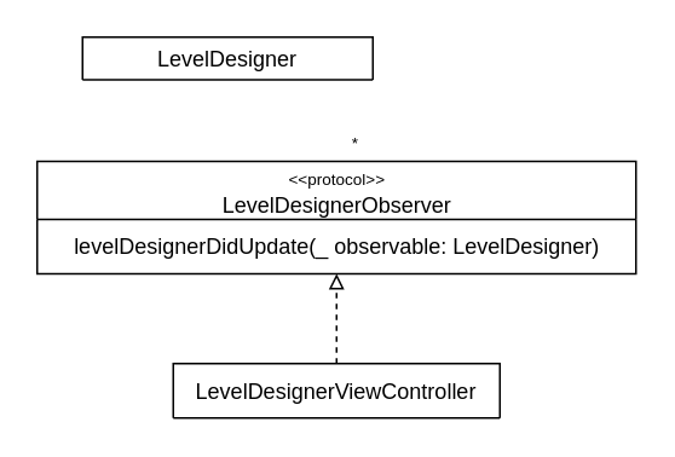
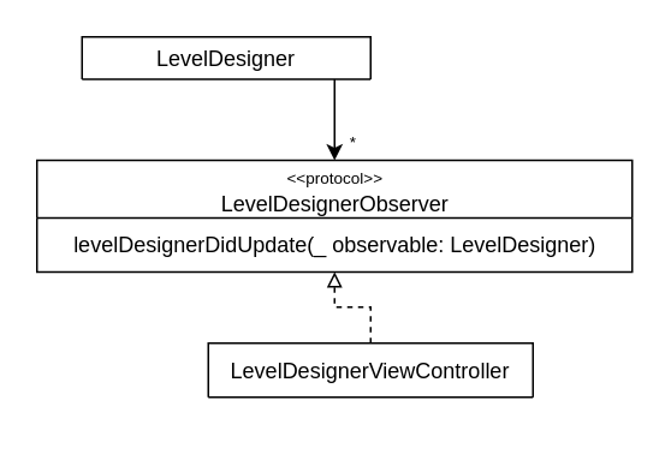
+ <mxCell id="2" style="edgeStyle=orthogonalEdgeStyle;rounded=0;orthogonalLoop=1;jettySize=auto;html=1;strokeColor=default;fontSize=9;endArrow=classic;endFill=1;" parent="1" source="3" target="6" edge="1"><mxGeometry relative="1" as="geometry"><Array as="points"><mxPoint x="185" y="60" /><mxPoint x="185" y="60" /></Array></mxGeometry></mxCell>
- <mxCell id="5" value="LevelDesignerViewController" style="swimlane;fontStyle=0;align=center;verticalAlign=middle;childLayout=stackLayout;horizontal=1;startSize=34;horizontalStack=0;resizeParent=1;resizeLast=0;collapsible=1;marginBottom=0;rounded=0;shadow=0;strokeWidth=1;" parent="1" vertex="1"><mxGeometry x="95" y="200" width="180" height="30" as="geometry"><mxRectangle x="550" y="140" width="160" height="26" as="alternateBounds" /></mxGeometry></mxCell>
+ <mxCell id="5" value="LevelDesignerViewController" style="swimlane;fontStyle=0;align=center;verticalAlign=middle;childLayout=stackLayout;horizontal=1;startSize=34;horizontalStack=0;resizeParent=1;resizeLast=0;collapsible=1;marginBottom=0;rounded=0;shadow=0;strokeWidth=1;" parent="1" vertex="1"><mxGeometry x="115" y="190" width="180" height="30" as="geometry"><mxRectangle x="550" y="140" width="160" height="26" as="alternateBounds" /></mxGeometry></mxCell>
